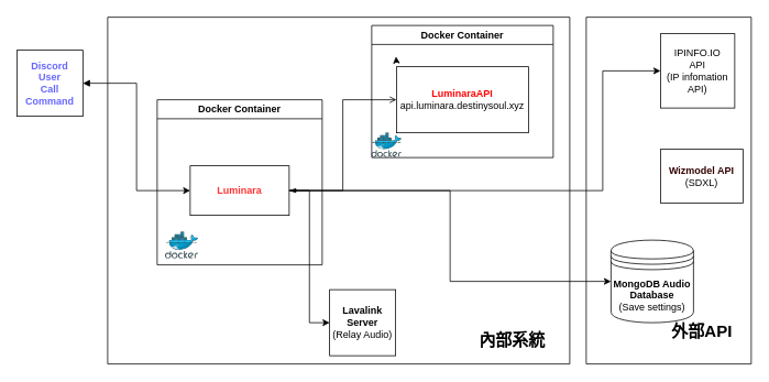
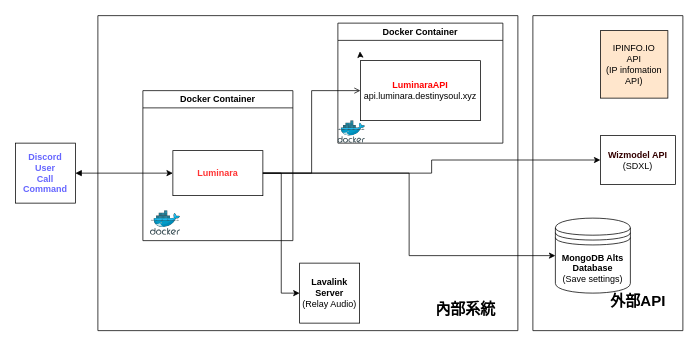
- <mxCell id="23" style="edgeStyle=orthogonalEdgeStyle;rounded=0;orthogonalLoop=1;jettySize=auto;html=1;entryX=0;entryY=0.5;entryDx=0;entryDy=0;startArrow=blockThin;startFill=1;" edge="1" parent="1" source="9" target="21"><mxGeometry relative="1" as="geometry"><Array as="points"><mxPoint x="730" y="230" /><mxPoint x="730" y="85" /></Array></mxGeometry></mxCell>
- <mxCell id="21" value="IPINFO.IO&lt;br&gt;API&lt;div&gt;(IP infomation API)&lt;/div&gt;" style="whiteSpace=wrap;html=1;aspect=fixed;" vertex="1" parent="18"><mxGeometry x="90" y="20" width="90" height="90" as="geometry" /></mxCell>
+ <mxCell id="21" value="IPINFO.IO&lt;br&gt;API&lt;div&gt;(IP infomation API)&lt;/div&gt;" style="whiteSpace=wrap;html=1;aspect=fixed;fillColor=#ffe6cc;" vertex="1" parent="18"><mxGeometry x="90" y="20" width="90" height="90" as="geometry" /></mxCell>
- <mxCell id="3" value="&lt;font color=&quot;#6666ff&quot;&gt;&lt;b&gt;Discord&lt;br&gt;User&lt;br&gt;Call&lt;/b&gt;&lt;/font&gt;&lt;div&gt;&lt;font color=&quot;#6666ff&quot;&gt;&lt;b&gt;Command&lt;/b&gt;&lt;/font&gt;&lt;/div&gt;" style="whiteSpace=wrap;html=1;aspect=fixed;" parent="1" vertex="1"><mxGeometry x="20" y="60" width="80" height="80" as="geometry" /></mxCell>
+ <mxCell id="3" value="&lt;font color=&quot;#6666ff&quot;&gt;&lt;b&gt;Discord&lt;br&gt;User&lt;br&gt;Call&lt;/b&gt;&lt;/font&gt;&lt;div&gt;&lt;font color=&quot;#6666ff&quot;&gt;&lt;b&gt;Command&lt;/b&gt;&lt;/font&gt;&lt;/div&gt;" style="whiteSpace=wrap;html=1;aspect=fixed;" parent="1" vertex="1"><mxGeometry x="20" y="190" width="80" height="80" as="geometry" /></mxCell>
+ <mxCell id="16" style="edgeStyle=orthogonalEdgeStyle;rounded=0;orthogonalLoop=1;jettySize=auto;html=1;exitX=1;exitY=0.5;exitDx=0;exitDy=0;" parent="1" source="9" target="20" edge="1"><mxGeometry relative="1" as="geometry" /></mxCell>
- <mxCell id="22" value="&lt;b&gt;MongoDB Audio&lt;/b&gt;&lt;div&gt;&lt;b&gt;Database&lt;br&gt;&lt;/b&gt;(Save settings)&lt;/div&gt;" style="shape=datastore;whiteSpace=wrap;html=1;" parent="18" vertex="1"><mxGeometry x="30" y="270" width="100" height="100" as="geometry" /></mxCell>
+ <mxCell id="22" value="&lt;b&gt;MongoDB Alts&lt;/b&gt;&lt;div&gt;&lt;b&gt;Database&lt;br&gt;&lt;/b&gt;(Save settings)&lt;/div&gt;" style="shape=datastore;whiteSpace=wrap;html=1;" parent="18" vertex="1"><mxGeometry x="30" y="270" width="100" height="100" as="geometry" /></mxCell>
